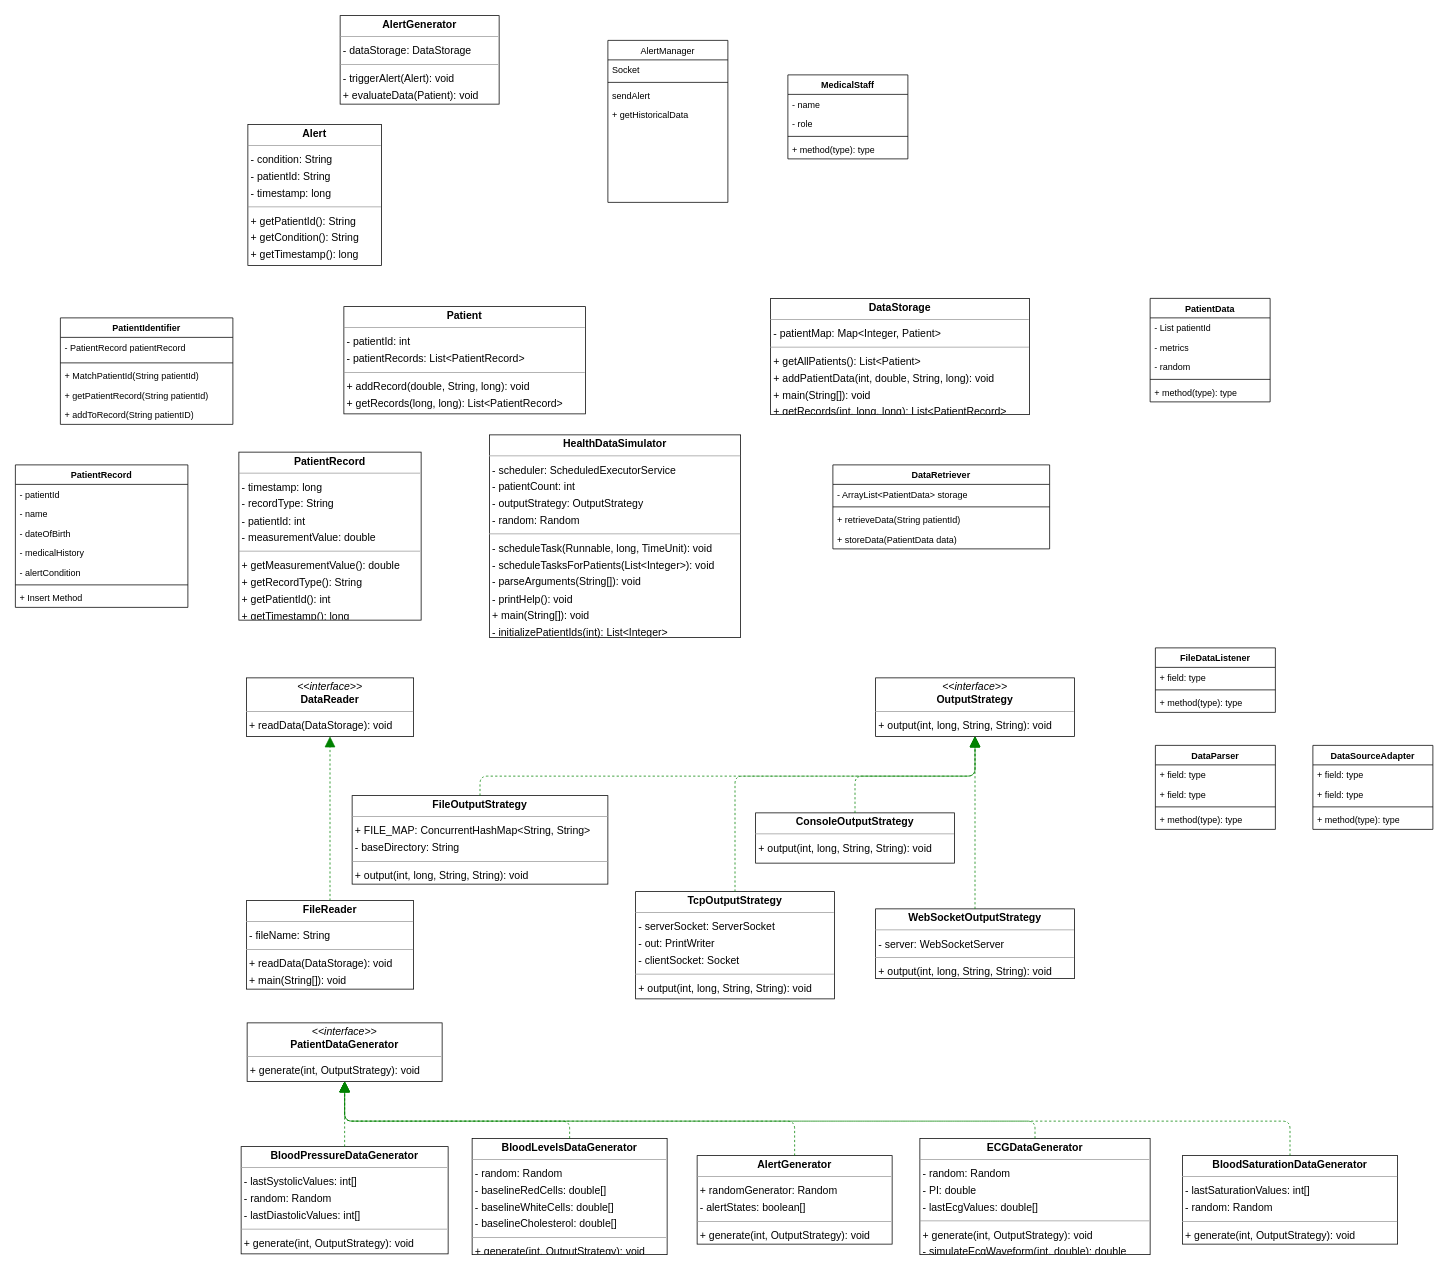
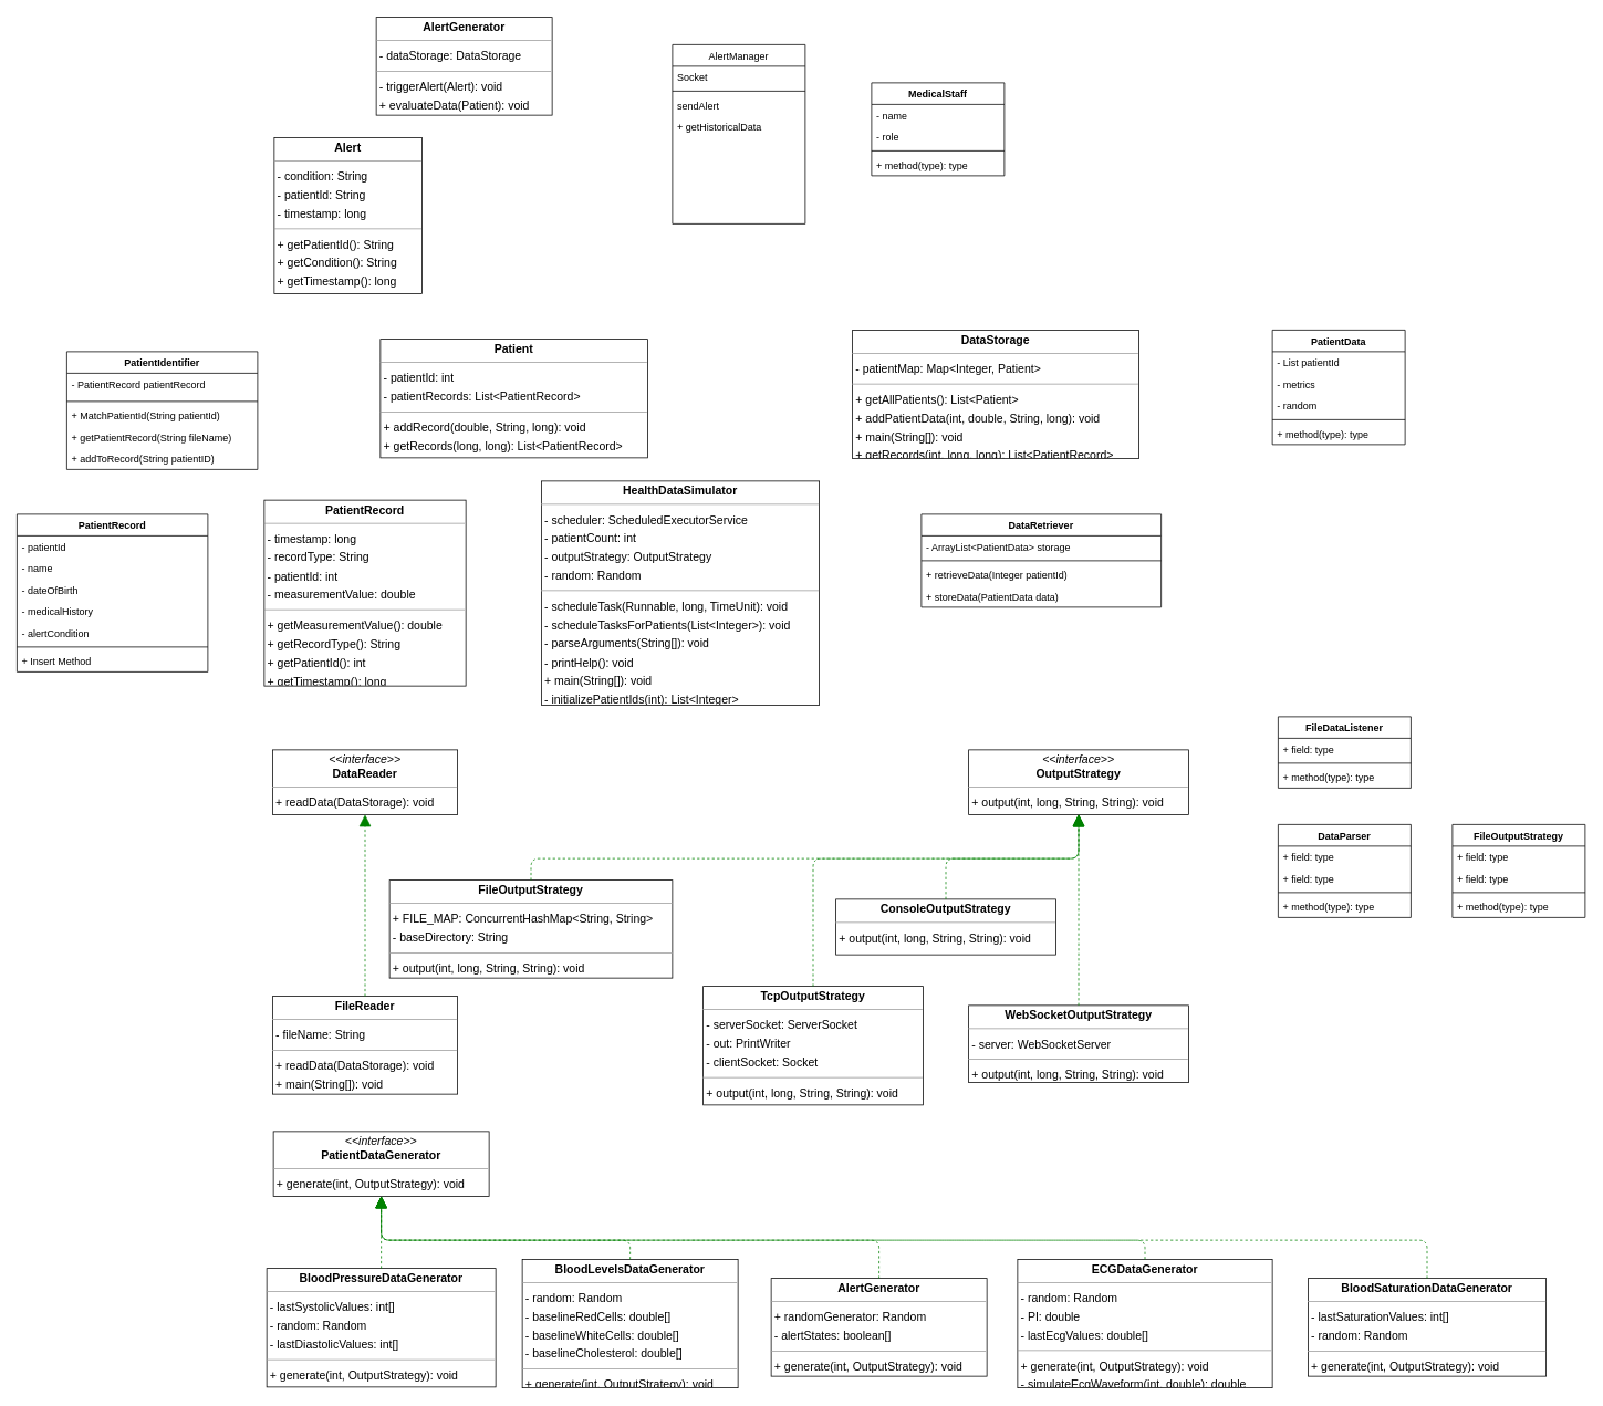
- <mxCell id="45" value="+ getPatientRecord(String patientId)" style="text;strokeColor=none;fillColor=none;align=left;verticalAlign=top;spacingLeft=4;spacingRight=4;overflow=hidden;rotatable=0;points=[[0,0.5],[1,0.5]];portConstraint=eastwest;whiteSpace=wrap;html=1;" vertex="1" parent="41"><mxGeometry y="90" width="230" height="26" as="geometry" /></mxCell>
+ <mxCell id="45" value="+ getPatientRecord(String fileName)" style="text;strokeColor=none;fillColor=none;align=left;verticalAlign=top;spacingLeft=4;spacingRight=4;overflow=hidden;rotatable=0;points=[[0,0.5],[1,0.5]];portConstraint=eastwest;whiteSpace=wrap;html=1;" vertex="1" parent="41"><mxGeometry y="90" width="230" height="26" as="geometry" /></mxCell>
- <mxCell id="64" value="+&amp;nbsp;&lt;span style=&quot;background-color: initial;&quot;&gt;retrieveData(String&amp;nbsp;&lt;/span&gt;&lt;span style=&quot;background-color: initial;&quot;&gt;patientId)&lt;/span&gt;" style="text;strokeColor=none;fillColor=none;align=left;verticalAlign=top;spacingLeft=4;spacingRight=4;overflow=hidden;rotatable=0;points=[[0,0.5],[1,0.5]];portConstraint=eastwest;whiteSpace=wrap;html=1;" vertex="1" parent="61"><mxGeometry y="60" width="289" height="26" as="geometry" /></mxCell>
+ <mxCell id="64" value="+&amp;nbsp;&lt;span style=&quot;background-color: initial;&quot;&gt;retrieveData(Integer&amp;nbsp;&lt;/span&gt;&lt;span style=&quot;background-color: initial;&quot;&gt;patientId)&lt;/span&gt;" style="text;strokeColor=none;fillColor=none;align=left;verticalAlign=top;spacingLeft=4;spacingRight=4;overflow=hidden;rotatable=0;points=[[0,0.5],[1,0.5]];portConstraint=eastwest;whiteSpace=wrap;html=1;" vertex="1" parent="61"><mxGeometry y="60" width="289" height="26" as="geometry" /></mxCell>
- <mxCell id="75" value="DataSourceAdapter" style="swimlane;fontStyle=1;align=center;verticalAlign=top;childLayout=stackLayout;horizontal=1;startSize=26;horizontalStack=0;resizeParent=1;resizeParentMax=0;resizeLast=0;collapsible=1;marginBottom=0;whiteSpace=wrap;html=1;" vertex="1" parent="1"><mxGeometry x="1750" y="993" width="160" height="112" as="geometry" /></mxCell>
+ <mxCell id="75" value="FileOutputStrategy" style="swimlane;fontStyle=1;align=center;verticalAlign=top;childLayout=stackLayout;horizontal=1;startSize=26;horizontalStack=0;resizeParent=1;resizeParentMax=0;resizeLast=0;collapsible=1;marginBottom=0;whiteSpace=wrap;html=1;" vertex="1" parent="1"><mxGeometry x="1750" y="993" width="160" height="112" as="geometry" /></mxCell>
